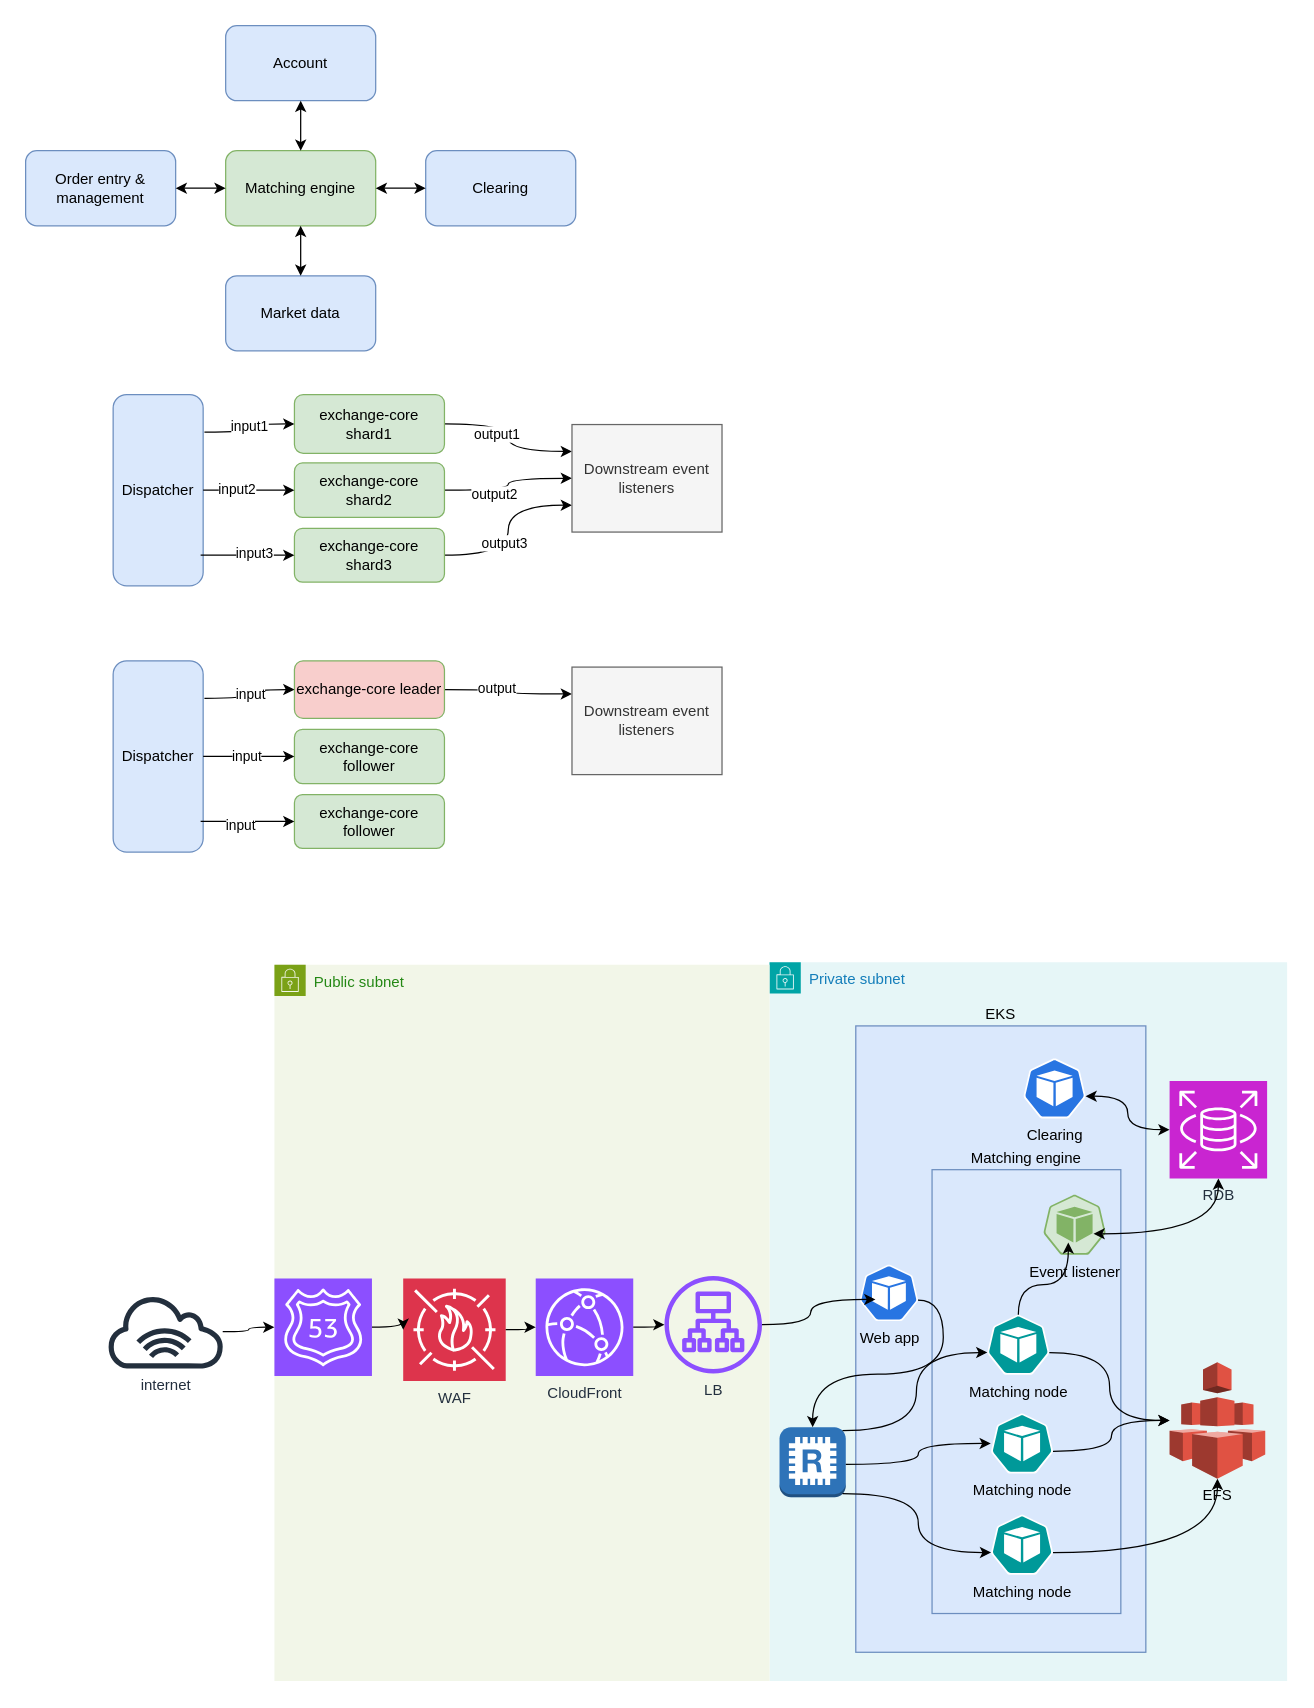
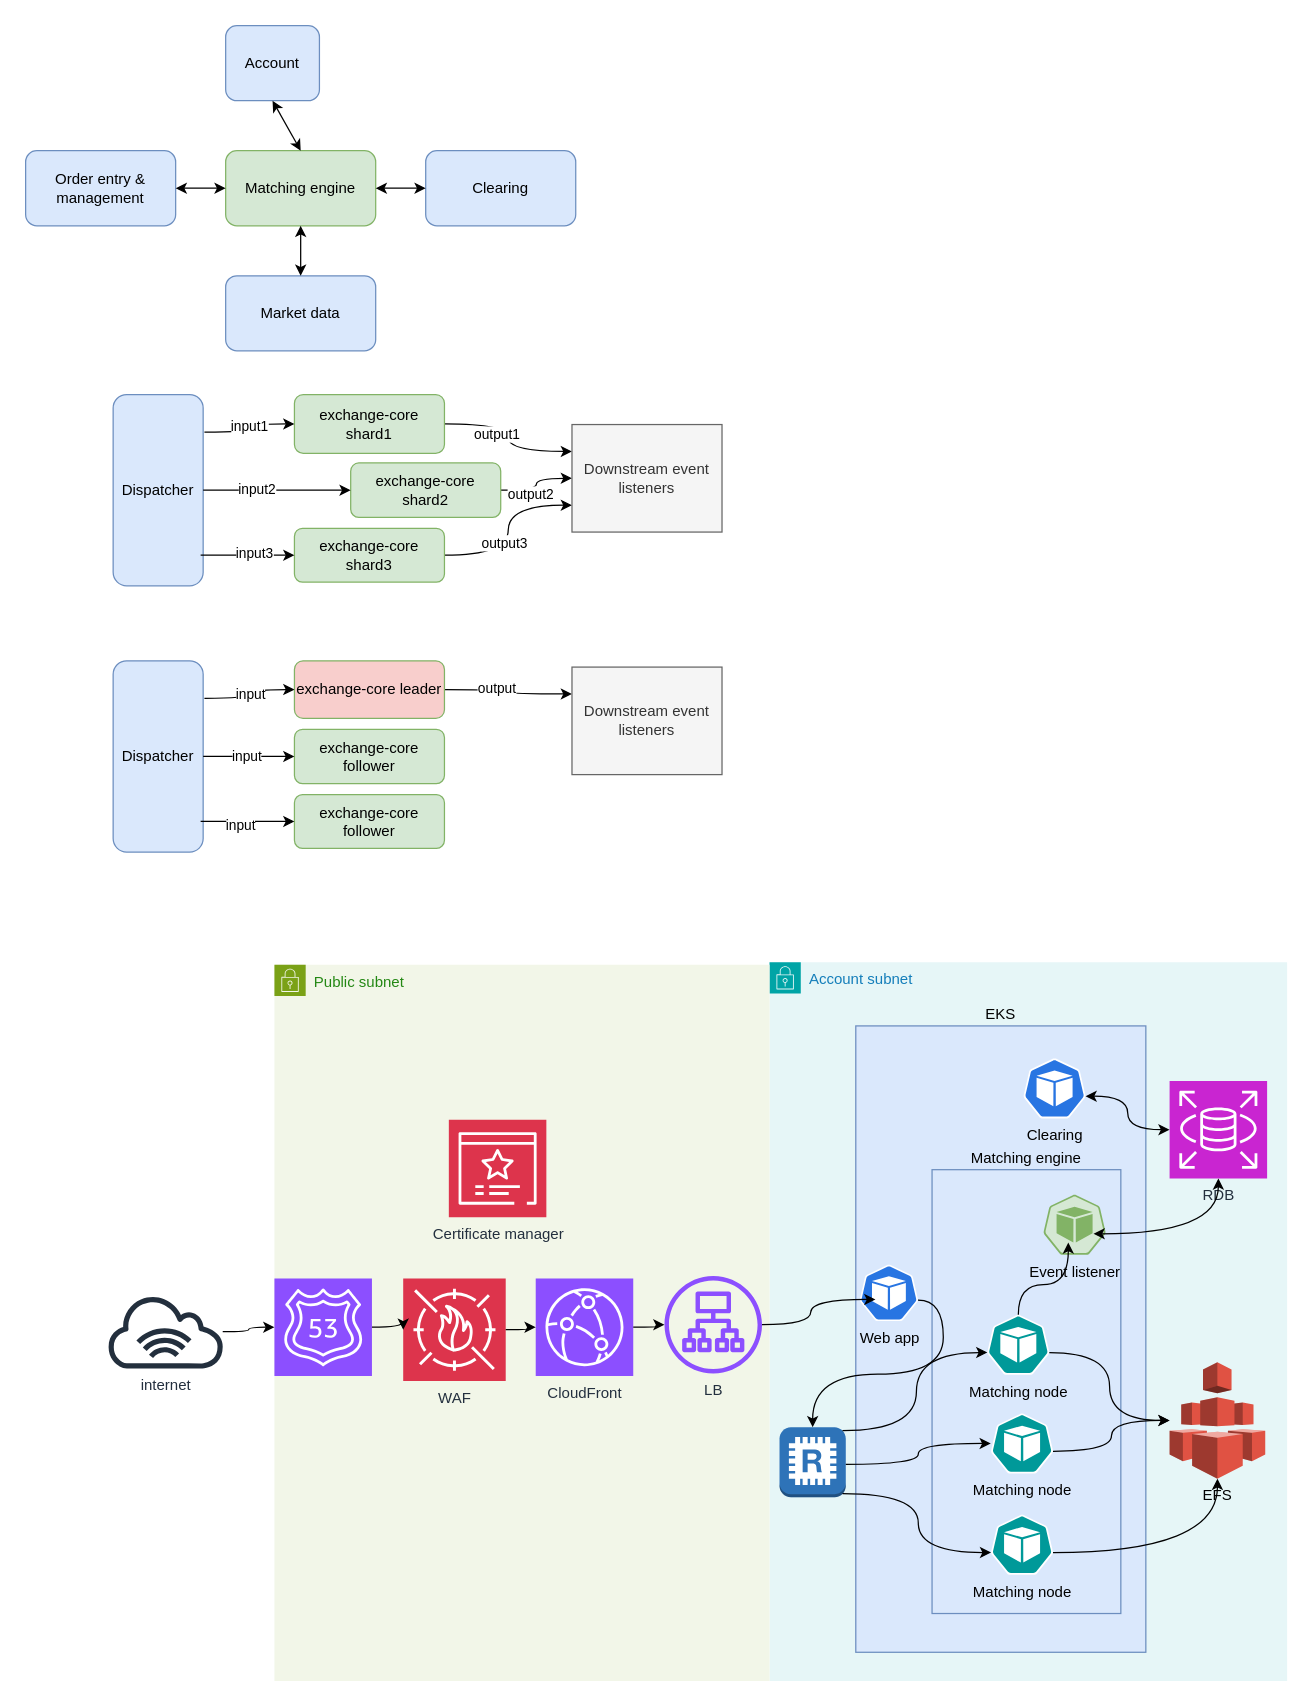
- <mxCell id="34" value="Account" style="rounded=1;whiteSpace=wrap;html=1;fillColor=#dae8fc;strokeColor=#6c8ebf;" parent="1" vertex="1"><mxGeometry x="180" y="20" width="120" height="60" as="geometry" /></mxCell>
+ <mxCell id="34" value="Account" style="rounded=1;whiteSpace=wrap;html=1;fillColor=#dae8fc;strokeColor=#6c8ebf;" parent="1" vertex="1"><mxGeometry x="180" y="20" width="75" height="60" as="geometry" /></mxCell>
- <mxCell id="47" value="exchange-core shard2" style="rounded=1;whiteSpace=wrap;html=1;fillColor=#d5e8d4;strokeColor=#82b366;" vertex="1" parent="1"><mxGeometry x="235" y="369.75" width="120" height="43.5" as="geometry" /></mxCell>
+ <mxCell id="47" value="exchange-core shard2" style="rounded=1;whiteSpace=wrap;html=1;fillColor=#d5e8d4;strokeColor=#82b366;" vertex="1" parent="1"><mxGeometry x="280" y="369.75" width="120" height="43.5" as="geometry" /></mxCell>
- <mxCell id="2" value="Private subnet" style="points=[[0,0],[0.25,0],[0.5,0],[0.75,0],[1,0],[1,0.25],[1,0.5],[1,0.75],[1,1],[0.75,1],[0.5,1],[0.25,1],[0,1],[0,0.75],[0,0.5],[0,0.25]];outlineConnect=0;gradientColor=none;html=1;whiteSpace=wrap;fontSize=12;fontStyle=0;container=1;pointerEvents=0;collapsible=0;recursiveResize=0;shape=mxgraph.aws4.group;grIcon=mxgraph.aws4.group_security_group;grStroke=0;strokeColor=#00A4A6;fillColor=#E6F6F7;verticalAlign=top;align=left;spacingLeft=30;fontColor=#147EBA;dashed=0;" vertex="1" parent="1"><mxGeometry x="615" y="769" width="414" height="575" as="geometry" /></mxCell>
+ <mxCell id="2" value="Account subnet" style="points=[[0,0],[0.25,0],[0.5,0],[0.75,0],[1,0],[1,0.25],[1,0.5],[1,0.75],[1,1],[0.75,1],[0.5,1],[0.25,1],[0,1],[0,0.75],[0,0.5],[0,0.25]];outlineConnect=0;gradientColor=none;html=1;whiteSpace=wrap;fontSize=12;fontStyle=0;container=1;pointerEvents=0;collapsible=0;recursiveResize=0;shape=mxgraph.aws4.group;grIcon=mxgraph.aws4.group_security_group;grStroke=0;strokeColor=#00A4A6;fillColor=#E6F6F7;verticalAlign=top;align=left;spacingLeft=30;fontColor=#147EBA;dashed=0;" vertex="1" parent="1"><mxGeometry x="615" y="769" width="414" height="575" as="geometry" /></mxCell>
+ <mxCell id="58" value="Certificate manager" style="sketch=0;points=[[0,0,0],[0.25,0,0],[0.5,0,0],[0.75,0,0],[1,0,0],[0,1,0],[0.25,1,0],[0.5,1,0],[0.75,1,0],[1,1,0],[0,0.25,0],[0,0.5,0],[0,0.75,0],[1,0.25,0],[1,0.5,0],[1,0.75,0]];outlineConnect=0;fontColor=#232F3E;fillColor=#DD344C;strokeColor=#ffffff;dashed=0;verticalLabelPosition=bottom;verticalAlign=top;align=center;html=1;fontSize=12;fontStyle=0;aspect=fixed;shape=mxgraph.aws4.resourceIcon;resIcon=mxgraph.aws4.certificate_manager_3;" vertex="1" parent="1"><mxGeometry x="358.5" y="895" width="78" height="78" as="geometry" /></mxCell>
